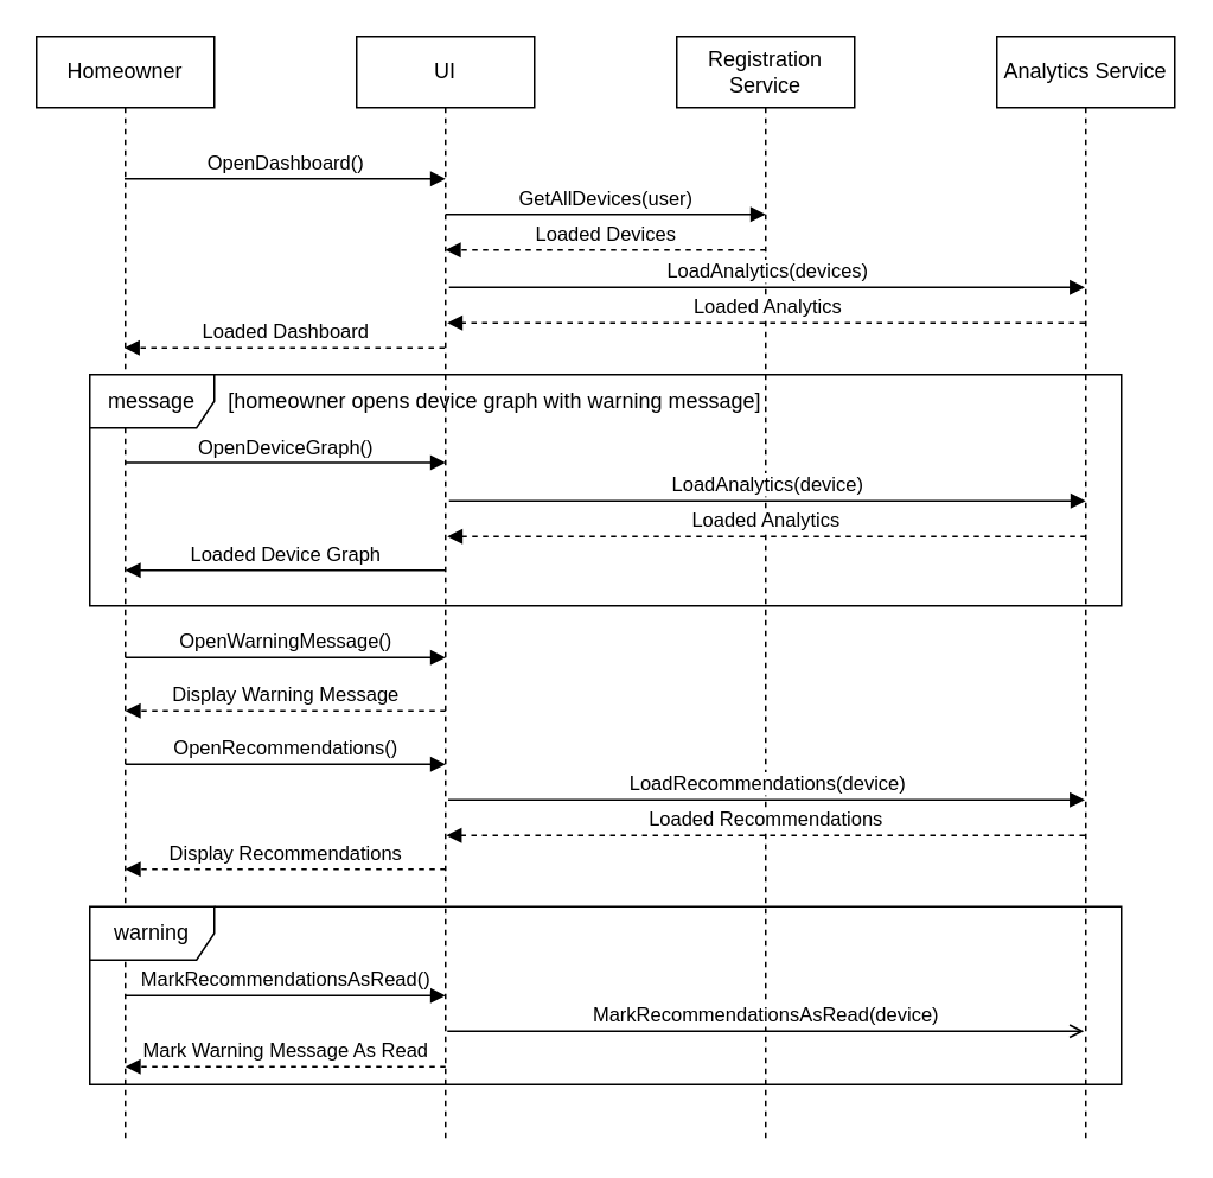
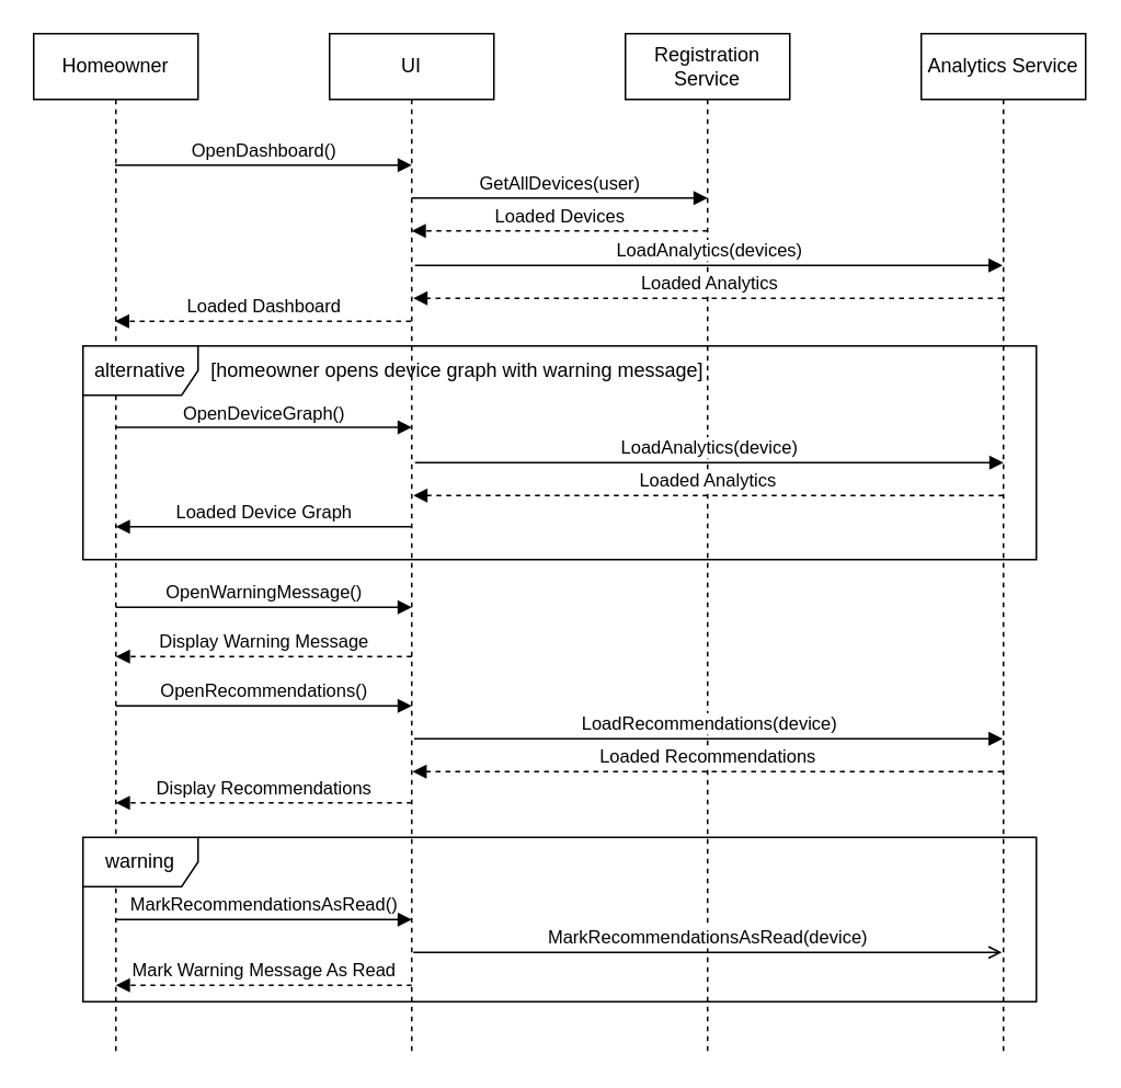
- <mxCell id="12" value="message" style="shape=umlFrame;whiteSpace=wrap;html=1;pointerEvents=0;width=70;height=30;" parent="1" vertex="1"><mxGeometry x="50" y="210" width="580" height="130" as="geometry" /></mxCell>
+ <mxCell id="12" value="alternative" style="shape=umlFrame;whiteSpace=wrap;html=1;pointerEvents=0;width=70;height=30;" parent="1" vertex="1"><mxGeometry x="50" y="210" width="580" height="130" as="geometry" /></mxCell>
